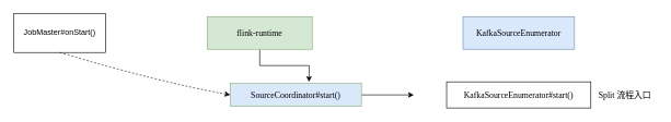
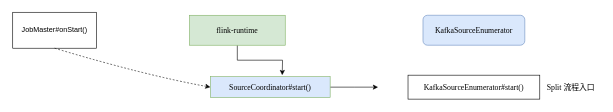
- <mxCell id="2" value="KafkaSourceEnumerator" style="rounded=0;whiteSpace=wrap;html=1;fontFamily=Comic Sans MS;fontSize=13;fillColor=#dae8fc;strokeColor=#6c8ebf;" vertex="1" parent="1"><mxGeometry x="705" y="25" width="170" height="50" as="geometry" /></mxCell>
+ <mxCell id="2" value="KafkaSourceEnumerator" style="whiteSpace=wrap;html=1;fontFamily=Comic Sans MS;fontSize=13;fillColor=#dae8fc;strokeColor=#6c8ebf;rounded=1;" vertex="1" parent="1"><mxGeometry x="705" y="25" width="170" height="50" as="geometry" /></mxCell>
